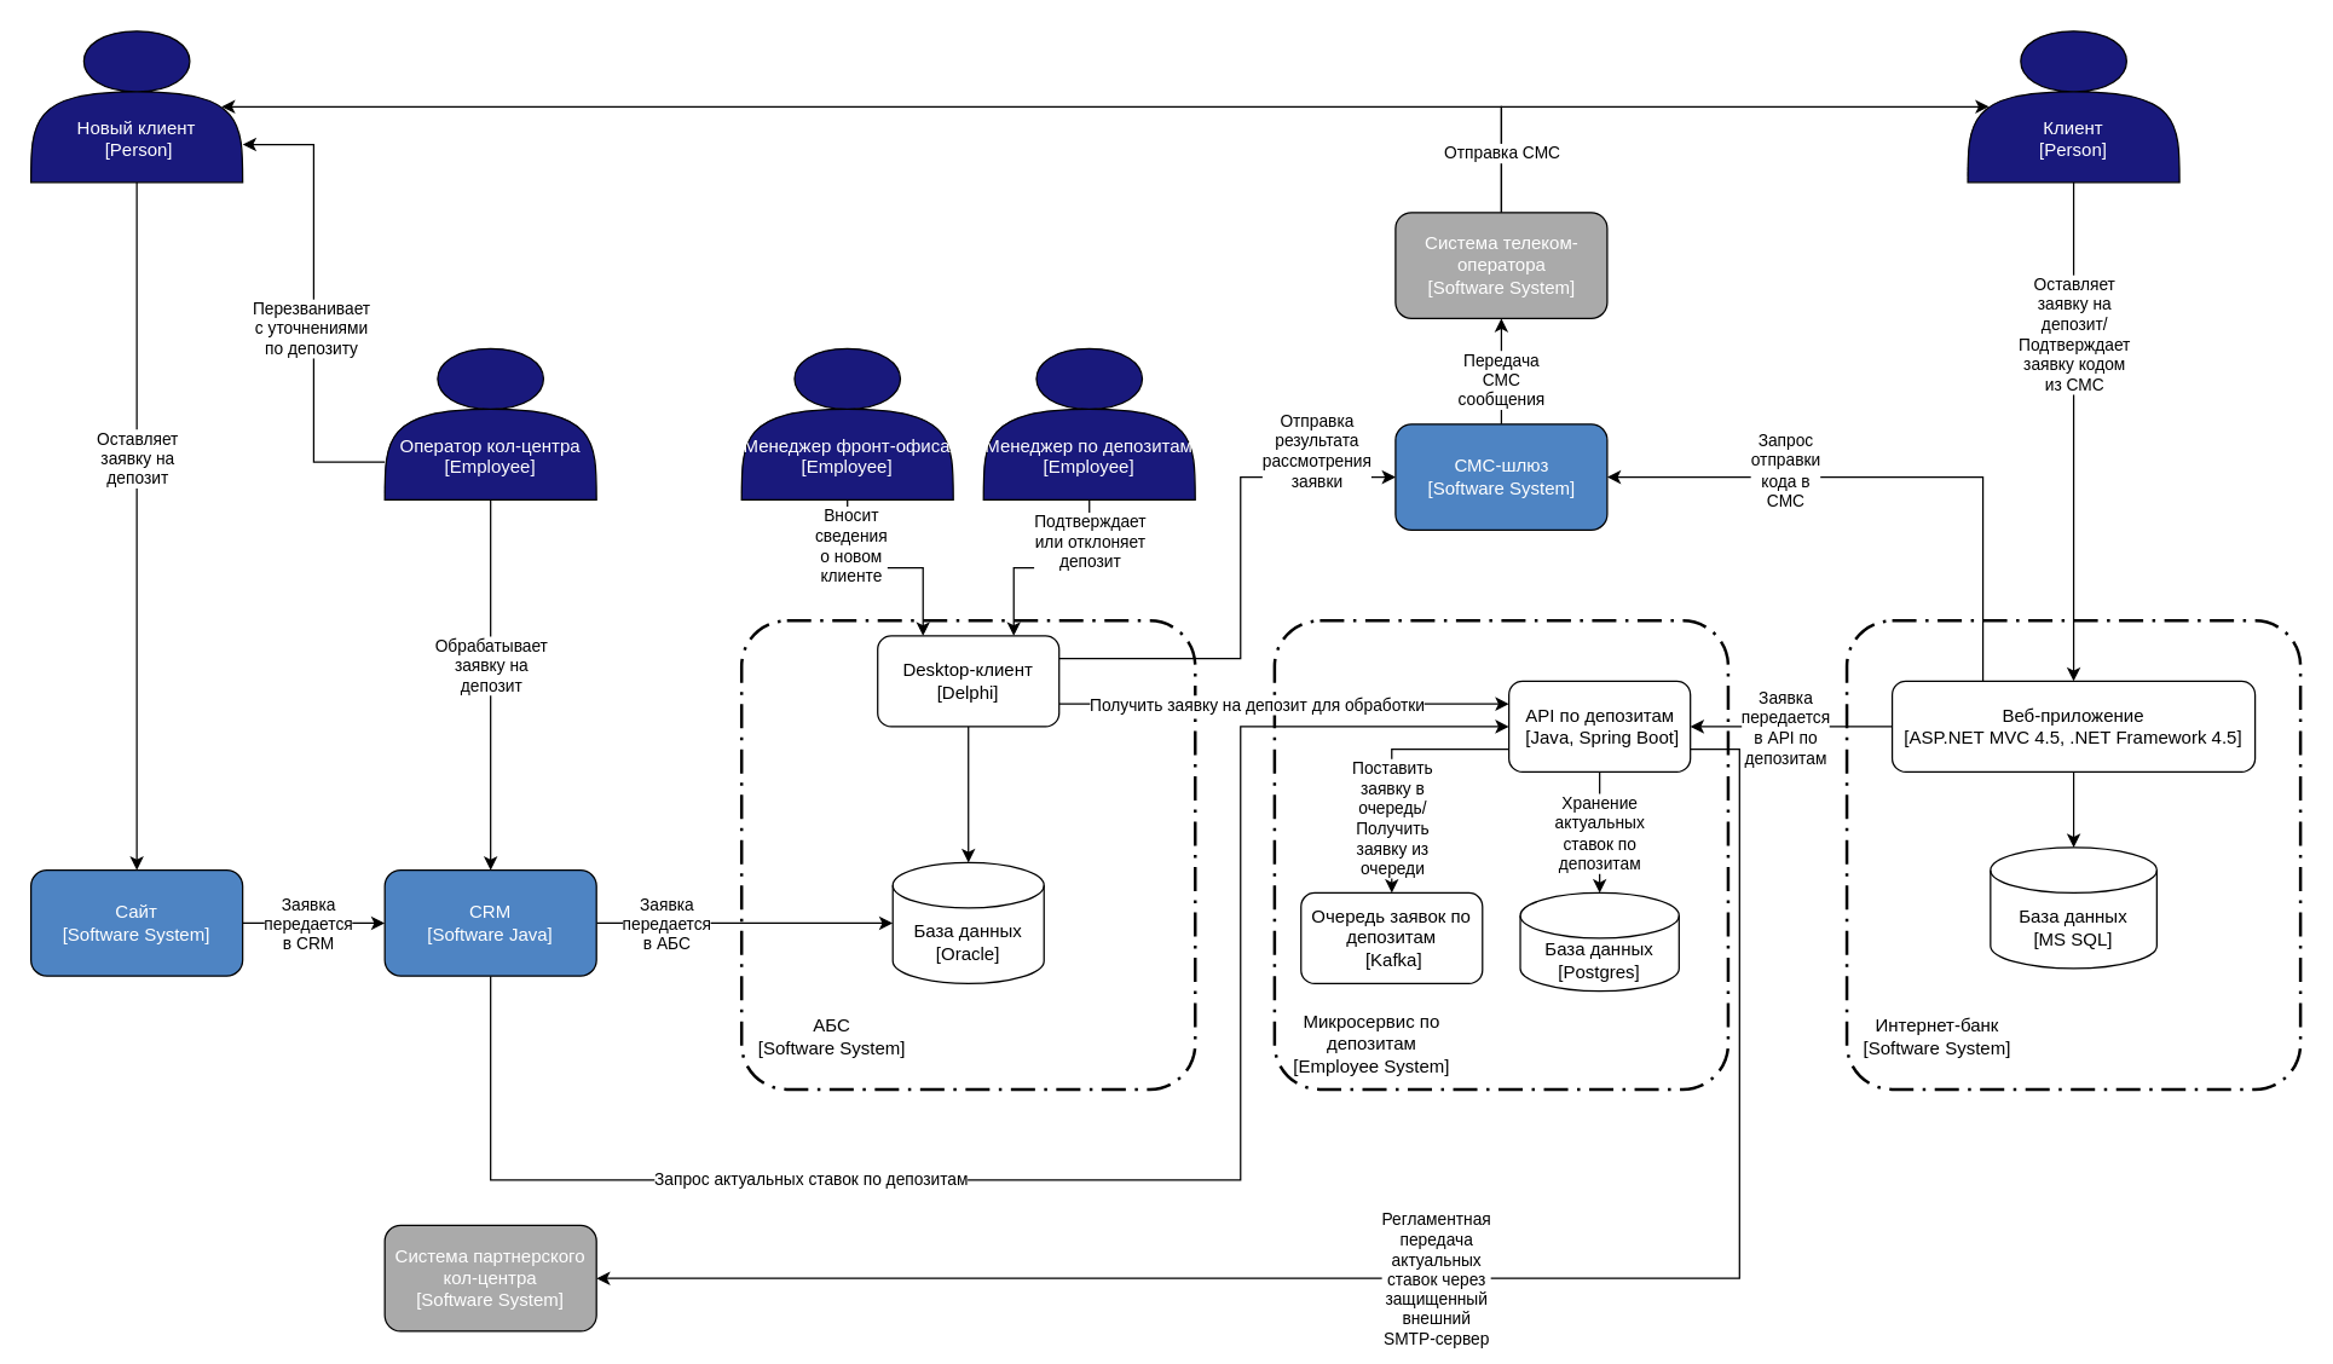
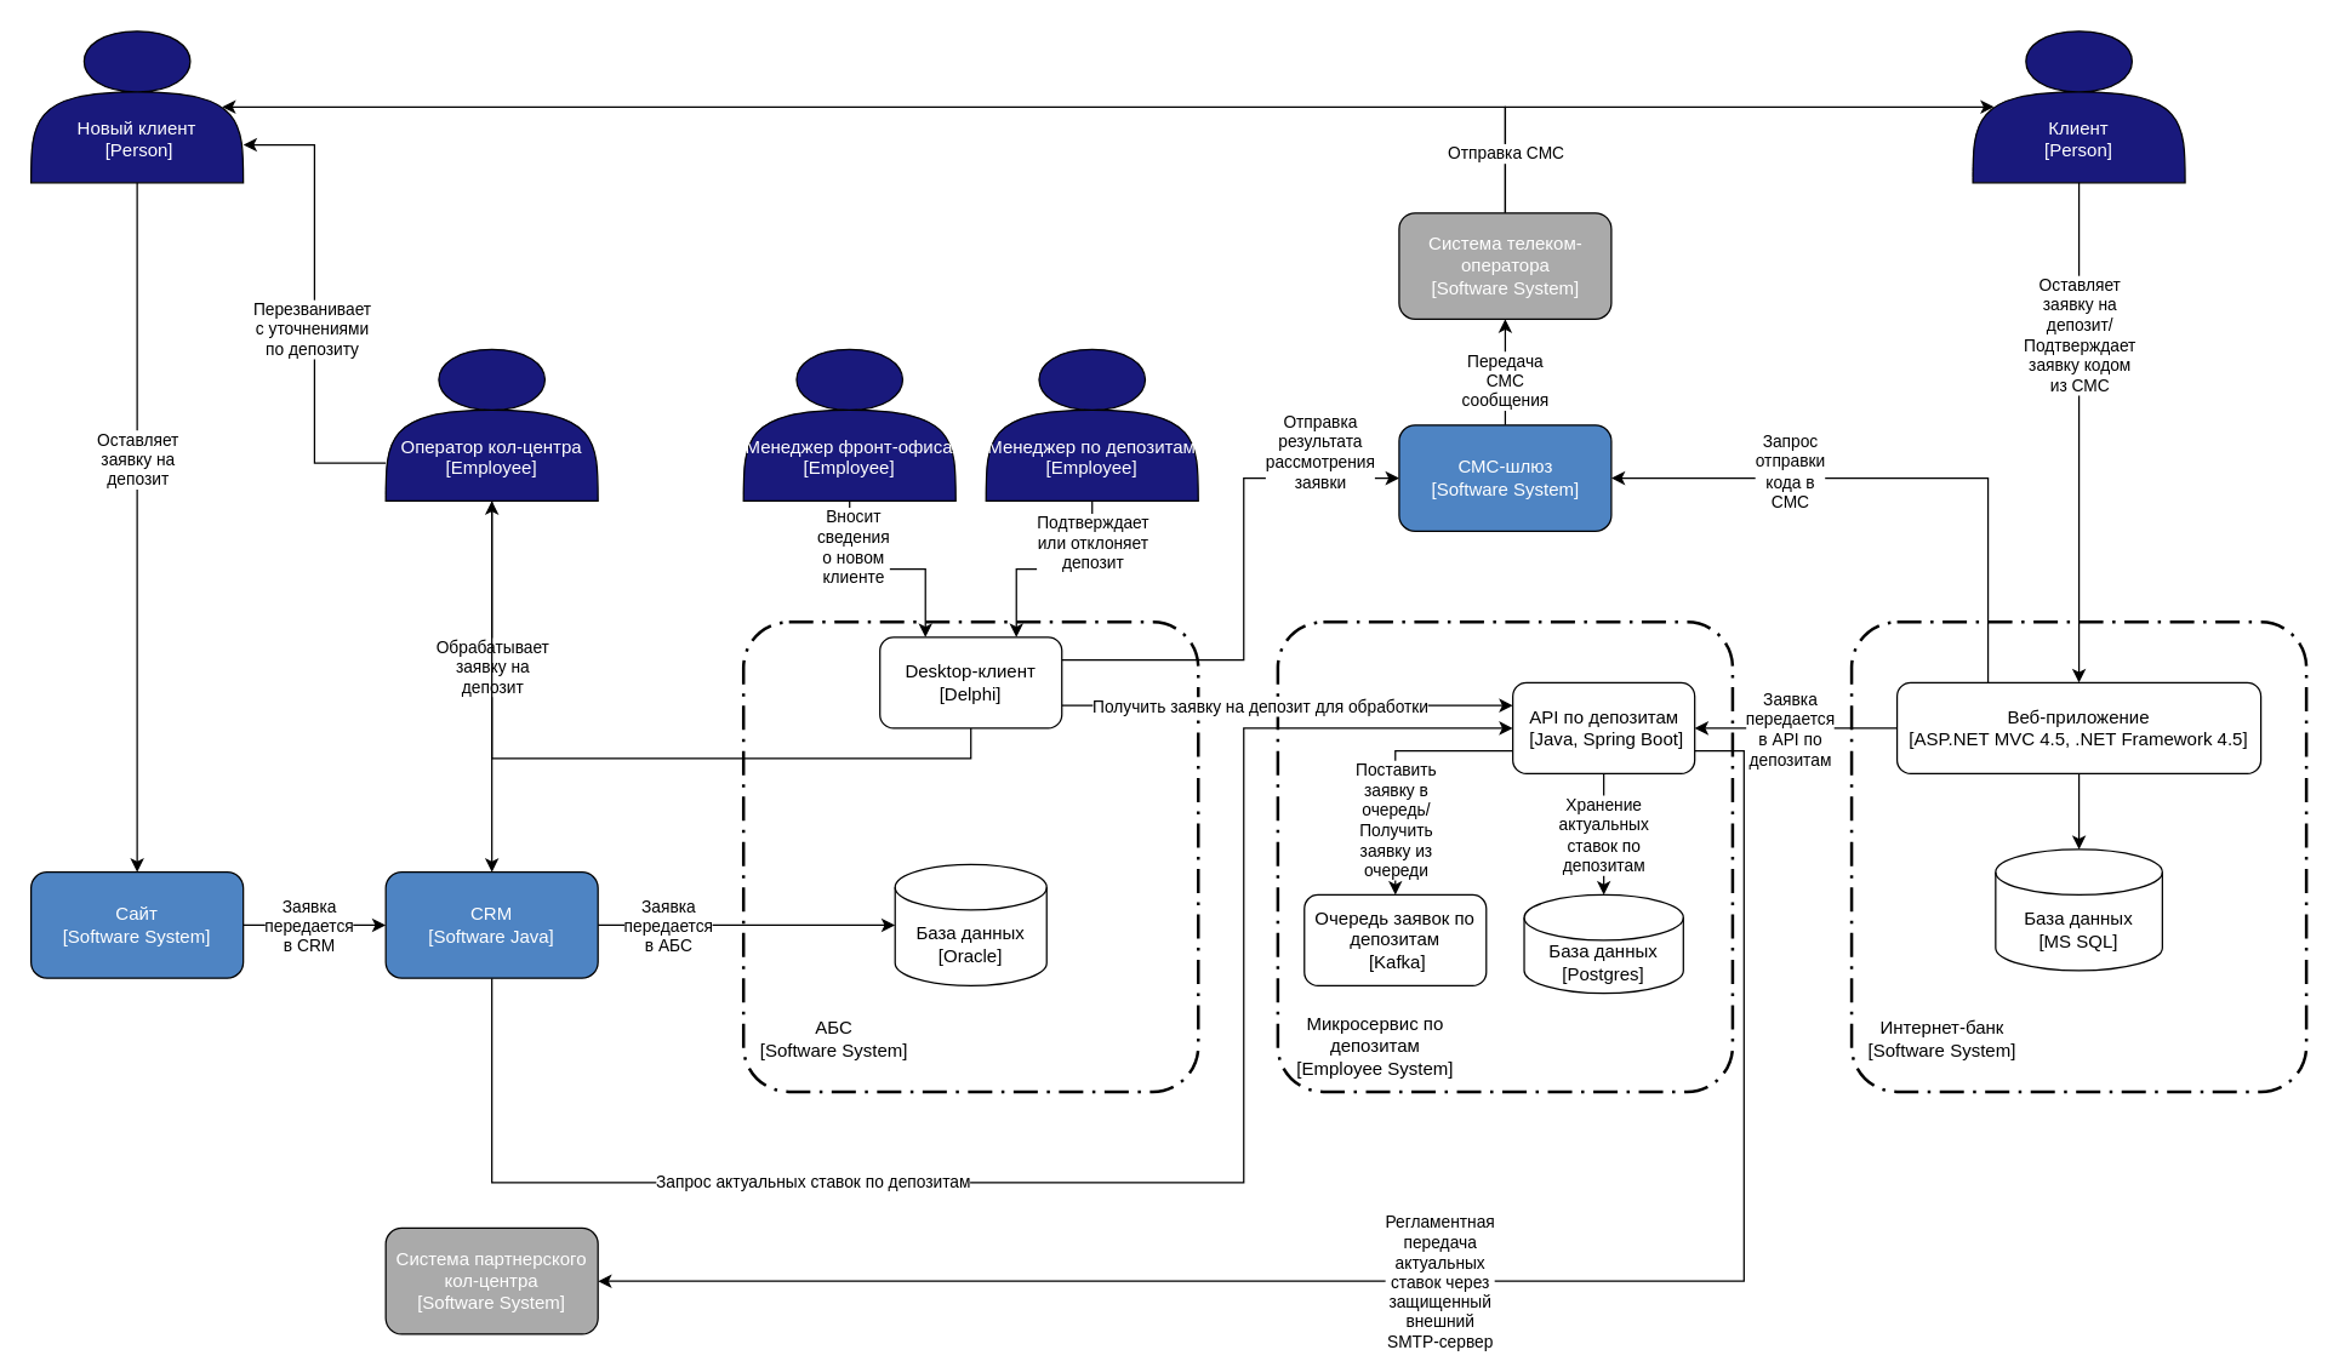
- <mxCell id="61" style="edgeStyle=orthogonalEdgeStyle;rounded=0;orthogonalLoop=1;jettySize=auto;html=1;exitX=0.5;exitY=1;exitDx=0;exitDy=0;entryX=0.5;entryY=0;entryDx=0;entryDy=0;entryPerimeter=0;" parent="1" source="60" target="62" edge="1"><mxGeometry relative="1" as="geometry" /></mxCell>
+ <mxCell id="61" style="edgeStyle=orthogonalEdgeStyle;rounded=0;orthogonalLoop=1;jettySize=auto;html=1;exitX=0.5;exitY=1;exitDx=0;exitDy=0;" parent="1" source="60" target="14" edge="1"><mxGeometry relative="1" as="geometry" /></mxCell>
